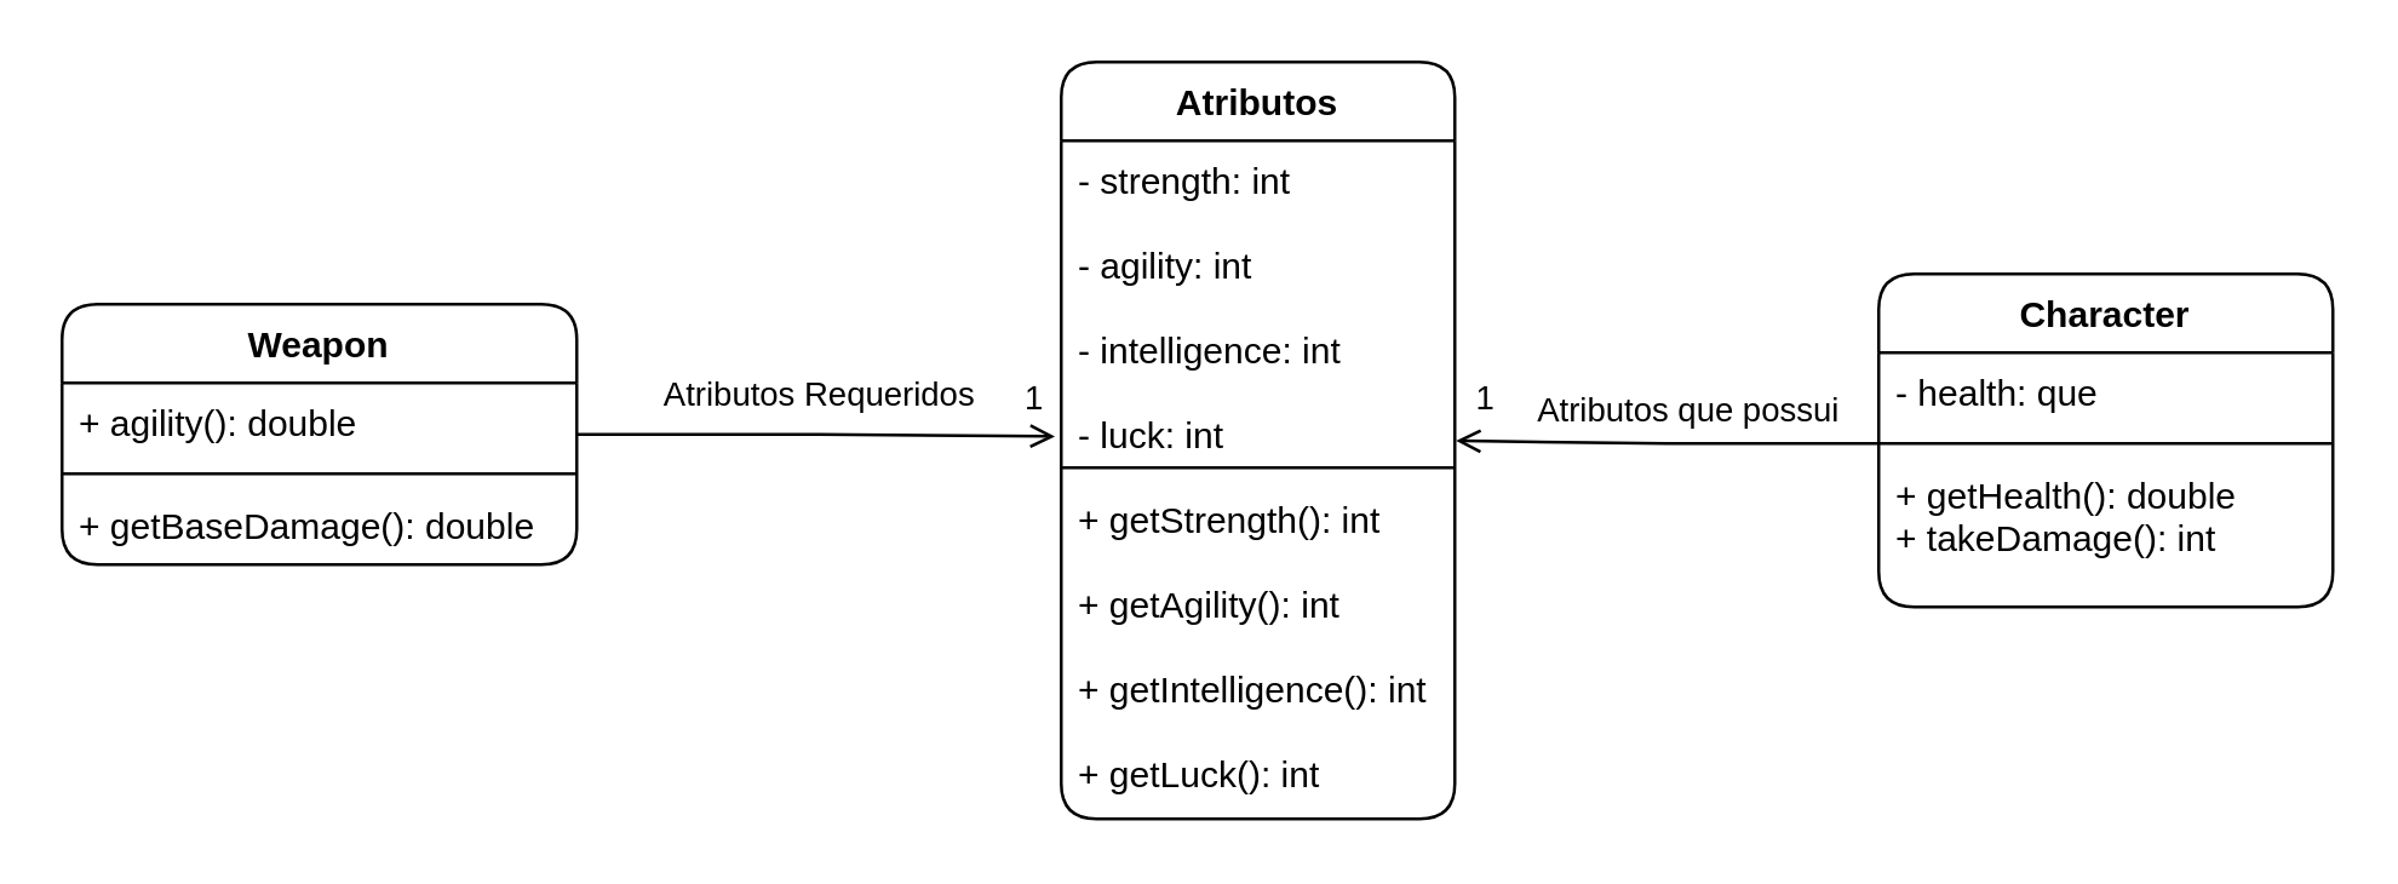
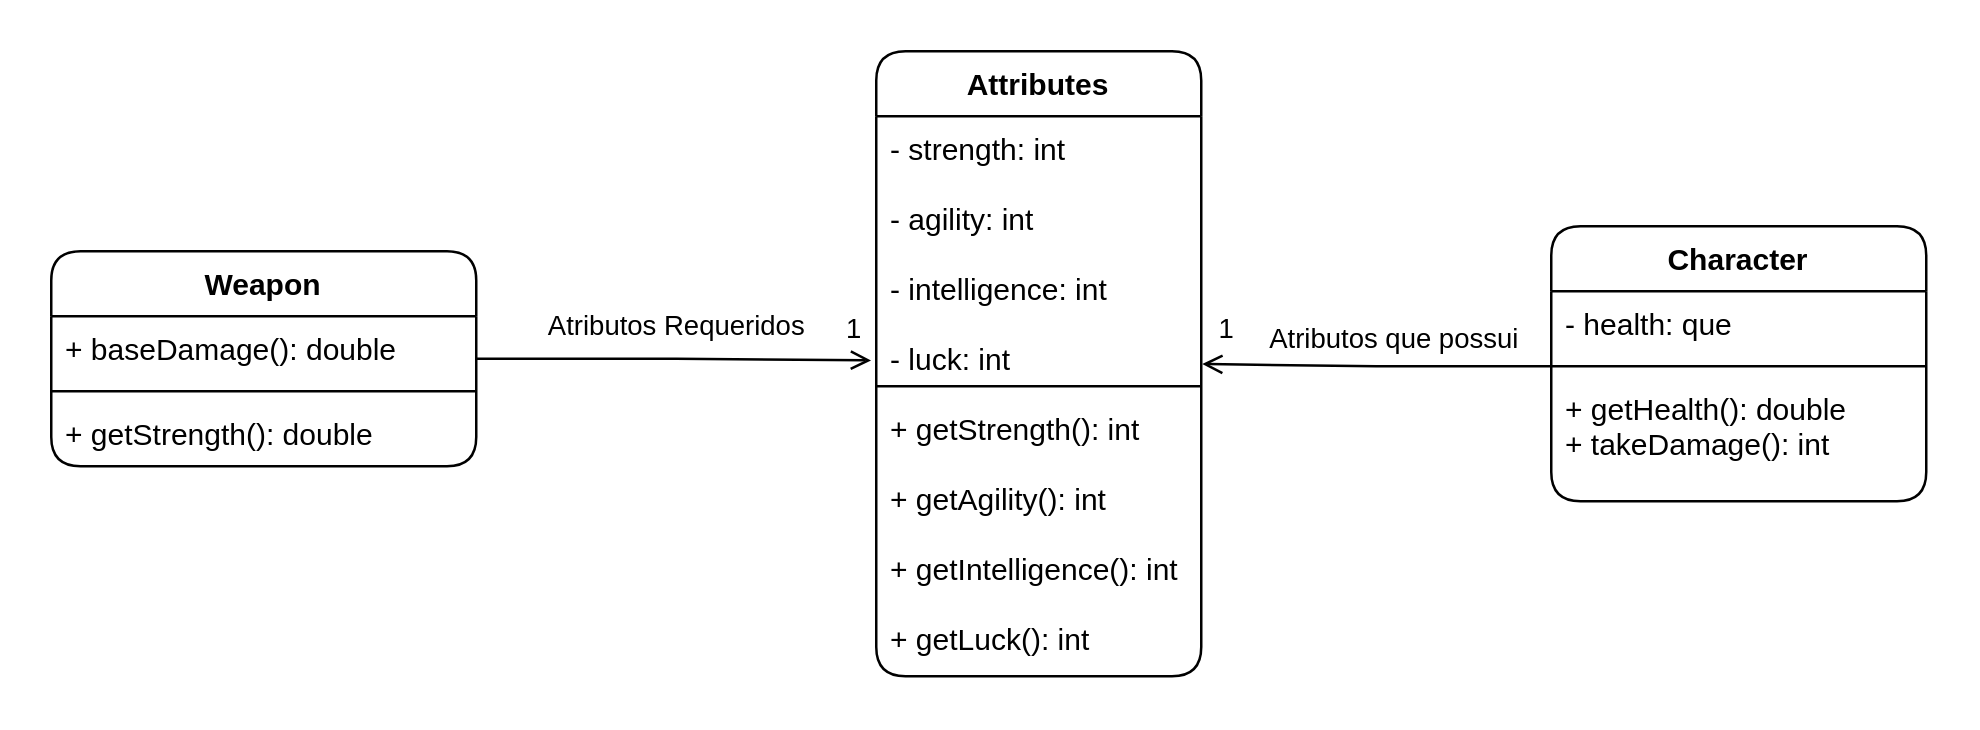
- <mxCell id="2" value="Atributos" style="swimlane;fontStyle=1;align=center;verticalAlign=top;childLayout=stackLayout;horizontal=1;startSize=26;horizontalStack=0;resizeParent=1;resizeParentMax=0;resizeLast=0;collapsible=1;marginBottom=0;rounded=1;shadow=0;sketch=0;glass=0;swimlaneLine=1;" vertex="1" parent="1"><mxGeometry x="350" y="20" width="130" height="250" as="geometry" /></mxCell>
+ <mxCell id="2" value="Attributes" style="swimlane;fontStyle=1;align=center;verticalAlign=top;childLayout=stackLayout;horizontal=1;startSize=26;horizontalStack=0;resizeParent=1;resizeParentMax=0;resizeLast=0;collapsible=1;marginBottom=0;rounded=1;shadow=0;sketch=0;glass=0;swimlaneLine=1;" vertex="1" parent="1"><mxGeometry x="350" y="20" width="130" height="250" as="geometry" /></mxCell>
- <mxCell id="10" value="+ agility(): double" style="text;strokeColor=none;fillColor=none;align=left;verticalAlign=top;spacingLeft=4;spacingRight=4;overflow=hidden;rotatable=0;points=[[0,0.5],[1,0.5]];portConstraint=eastwest;" vertex="1" parent="9"><mxGeometry y="26" width="170" height="26" as="geometry" /></mxCell>
+ <mxCell id="10" value="+ baseDamage(): double" style="text;strokeColor=none;fillColor=none;align=left;verticalAlign=top;spacingLeft=4;spacingRight=4;overflow=hidden;rotatable=0;points=[[0,0.5],[1,0.5]];portConstraint=eastwest;" vertex="1" parent="9"><mxGeometry y="26" width="170" height="26" as="geometry" /></mxCell>
- <mxCell id="12" value="+ getBaseDamage(): double" style="text;strokeColor=none;fillColor=none;align=left;verticalAlign=top;spacingLeft=4;spacingRight=4;overflow=hidden;rotatable=0;points=[[0,0.5],[1,0.5]];portConstraint=eastwest;" vertex="1" parent="9"><mxGeometry y="60" width="170" height="26" as="geometry" /></mxCell>
+ <mxCell id="12" value="+ getStrength(): double" style="text;strokeColor=none;fillColor=none;align=left;verticalAlign=top;spacingLeft=4;spacingRight=4;overflow=hidden;rotatable=0;points=[[0,0.5],[1,0.5]];portConstraint=eastwest;" vertex="1" parent="9"><mxGeometry y="60" width="170" height="26" as="geometry" /></mxCell>
